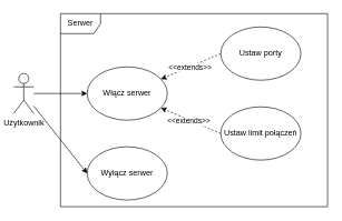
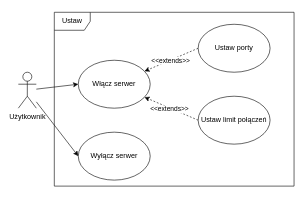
- <mxCell id="11" value="Serwer" style="shape=umlFrame;whiteSpace=wrap;html=1;" vertex="1" parent="1"><mxGeometry x="90" y="20" width="400" height="290" as="geometry" /></mxCell>
+ <mxCell id="11" value="Ustaw" style="shape=umlFrame;whiteSpace=wrap;html=1;" vertex="1" parent="1"><mxGeometry x="90" y="20" width="400" height="290" as="geometry" /></mxCell>
- <mxCell id="2" value="&lt;div&gt;Użytkownik&lt;/div&gt;" style="shape=umlActor;verticalLabelPosition=bottom;labelBackgroundColor=#ffffff;verticalAlign=top;html=1;outlineConnect=0;" parent="1" vertex="1"><mxGeometry x="20" y="110" width="30" height="60" as="geometry" /></mxCell>
+ <mxCell id="2" value="&lt;div&gt;Użytkownik&lt;/div&gt;" style="shape=umlActor;verticalLabelPosition=bottom;labelBackgroundColor=#ffffff;verticalAlign=top;html=1;outlineConnect=0;" parent="1" vertex="1"><mxGeometry x="30" y="120" width="30" height="60" as="geometry" /></mxCell>
